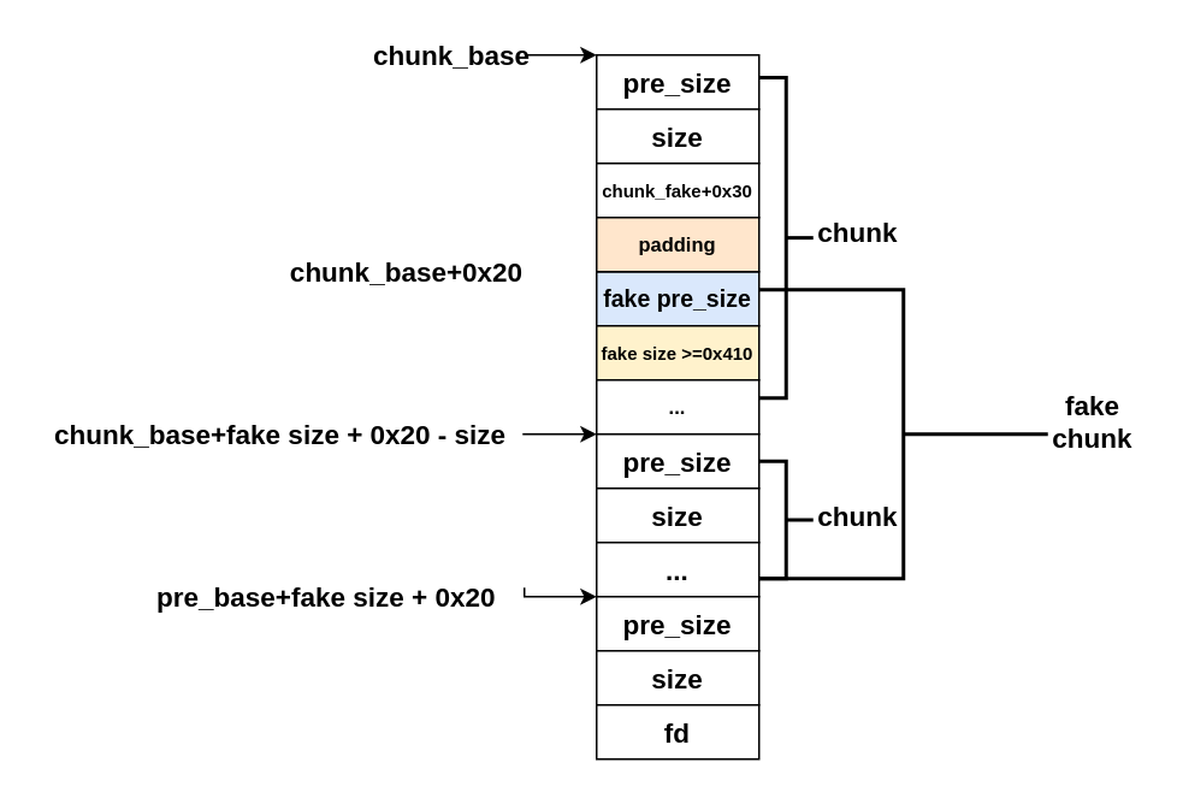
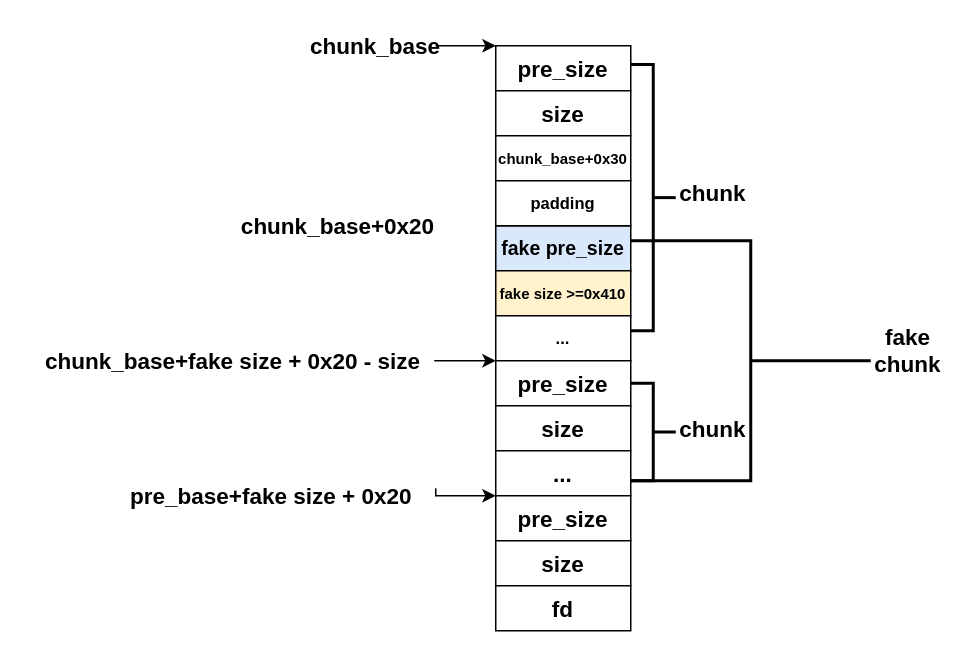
- <mxCell id="4" value="&lt;font style=&quot;font-size: 10px&quot;&gt;&lt;b&gt;&lt;font style=&quot;font-size: 10px&quot;&gt;chunk_fake+0x30&lt;/font&gt;&lt;/b&gt;&lt;/font&gt;" style="rounded=0;whiteSpace=wrap;html=1;" vertex="1" parent="1"><mxGeometry x="330" y="90" width="90" height="30" as="geometry" /></mxCell>
+ <mxCell id="4" value="&lt;font style=&quot;font-size: 10px&quot;&gt;&lt;b&gt;&lt;font style=&quot;font-size: 10px&quot;&gt;chunk_base+0x30&lt;/font&gt;&lt;/b&gt;&lt;/font&gt;" style="rounded=0;whiteSpace=wrap;html=1;" vertex="1" parent="1"><mxGeometry x="330" y="90" width="90" height="30" as="geometry" /></mxCell>
- <mxCell id="11" value="&lt;font style=&quot;font-size: 11px&quot;&gt;&lt;b&gt;&lt;font style=&quot;font-size: 11px&quot;&gt;padding&lt;/font&gt;&lt;/b&gt;&lt;/font&gt;" style="rounded=0;whiteSpace=wrap;html=1;fillColor=#ffe6cc;" vertex="1" parent="1"><mxGeometry x="330" y="120" width="90" height="30" as="geometry" /></mxCell>
+ <mxCell id="11" value="&lt;font style=&quot;font-size: 11px&quot;&gt;&lt;b&gt;&lt;font style=&quot;font-size: 11px&quot;&gt;padding&lt;/font&gt;&lt;/b&gt;&lt;/font&gt;" style="rounded=0;whiteSpace=wrap;html=1;" vertex="1" parent="1"><mxGeometry x="330" y="120" width="90" height="30" as="geometry" /></mxCell>
